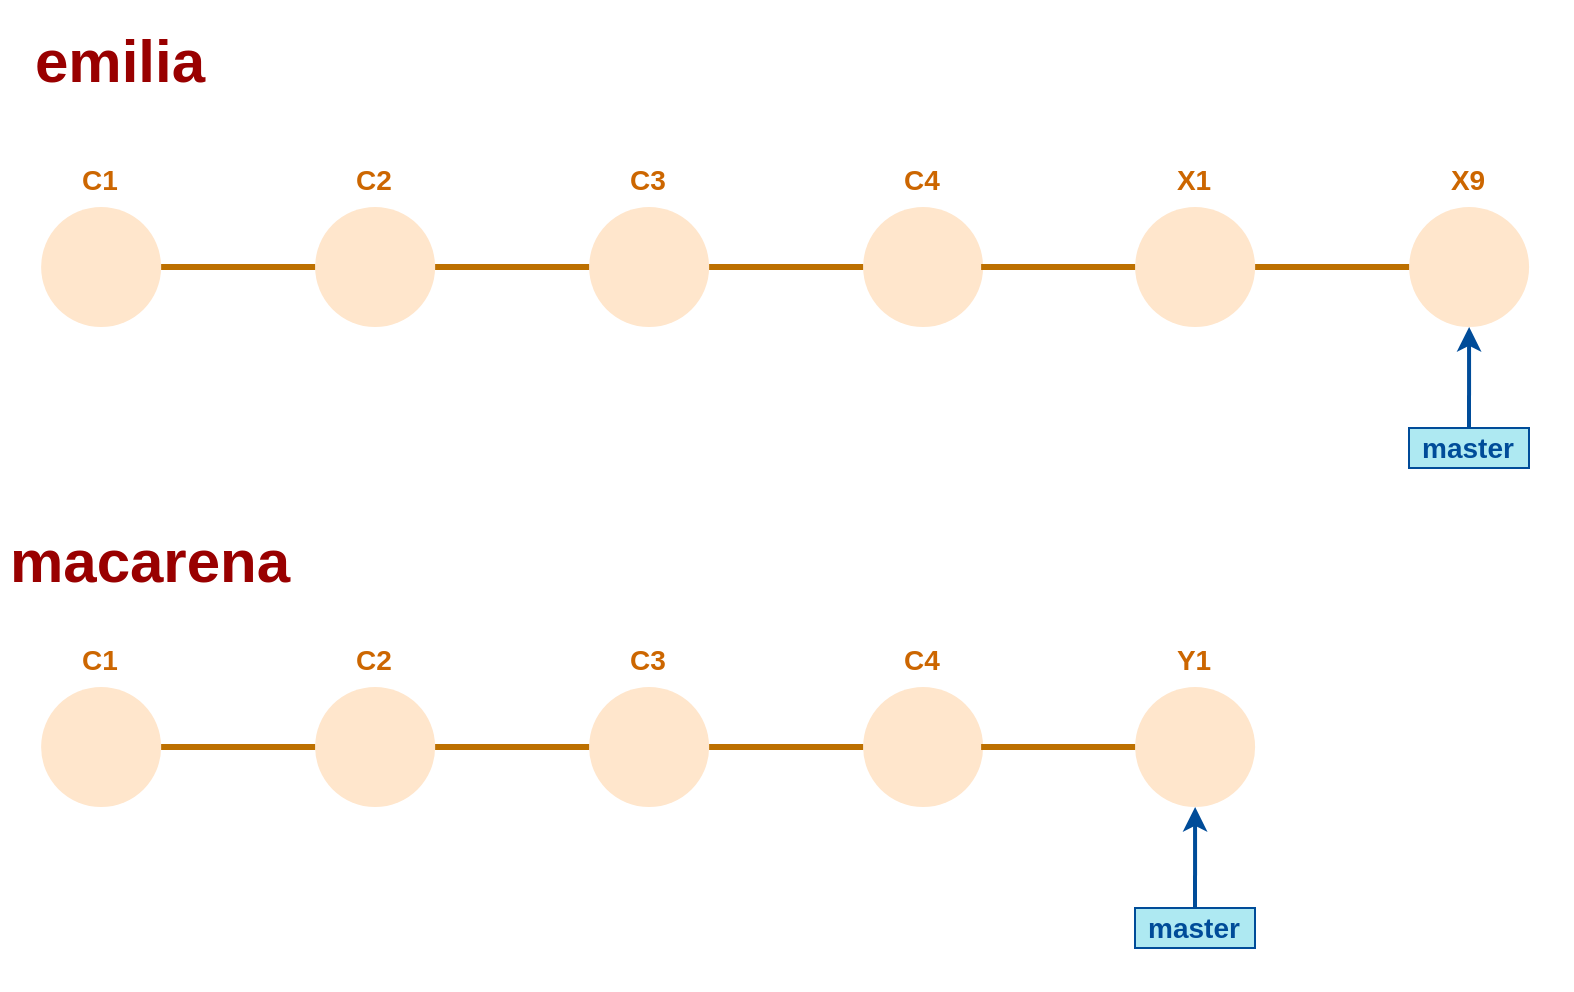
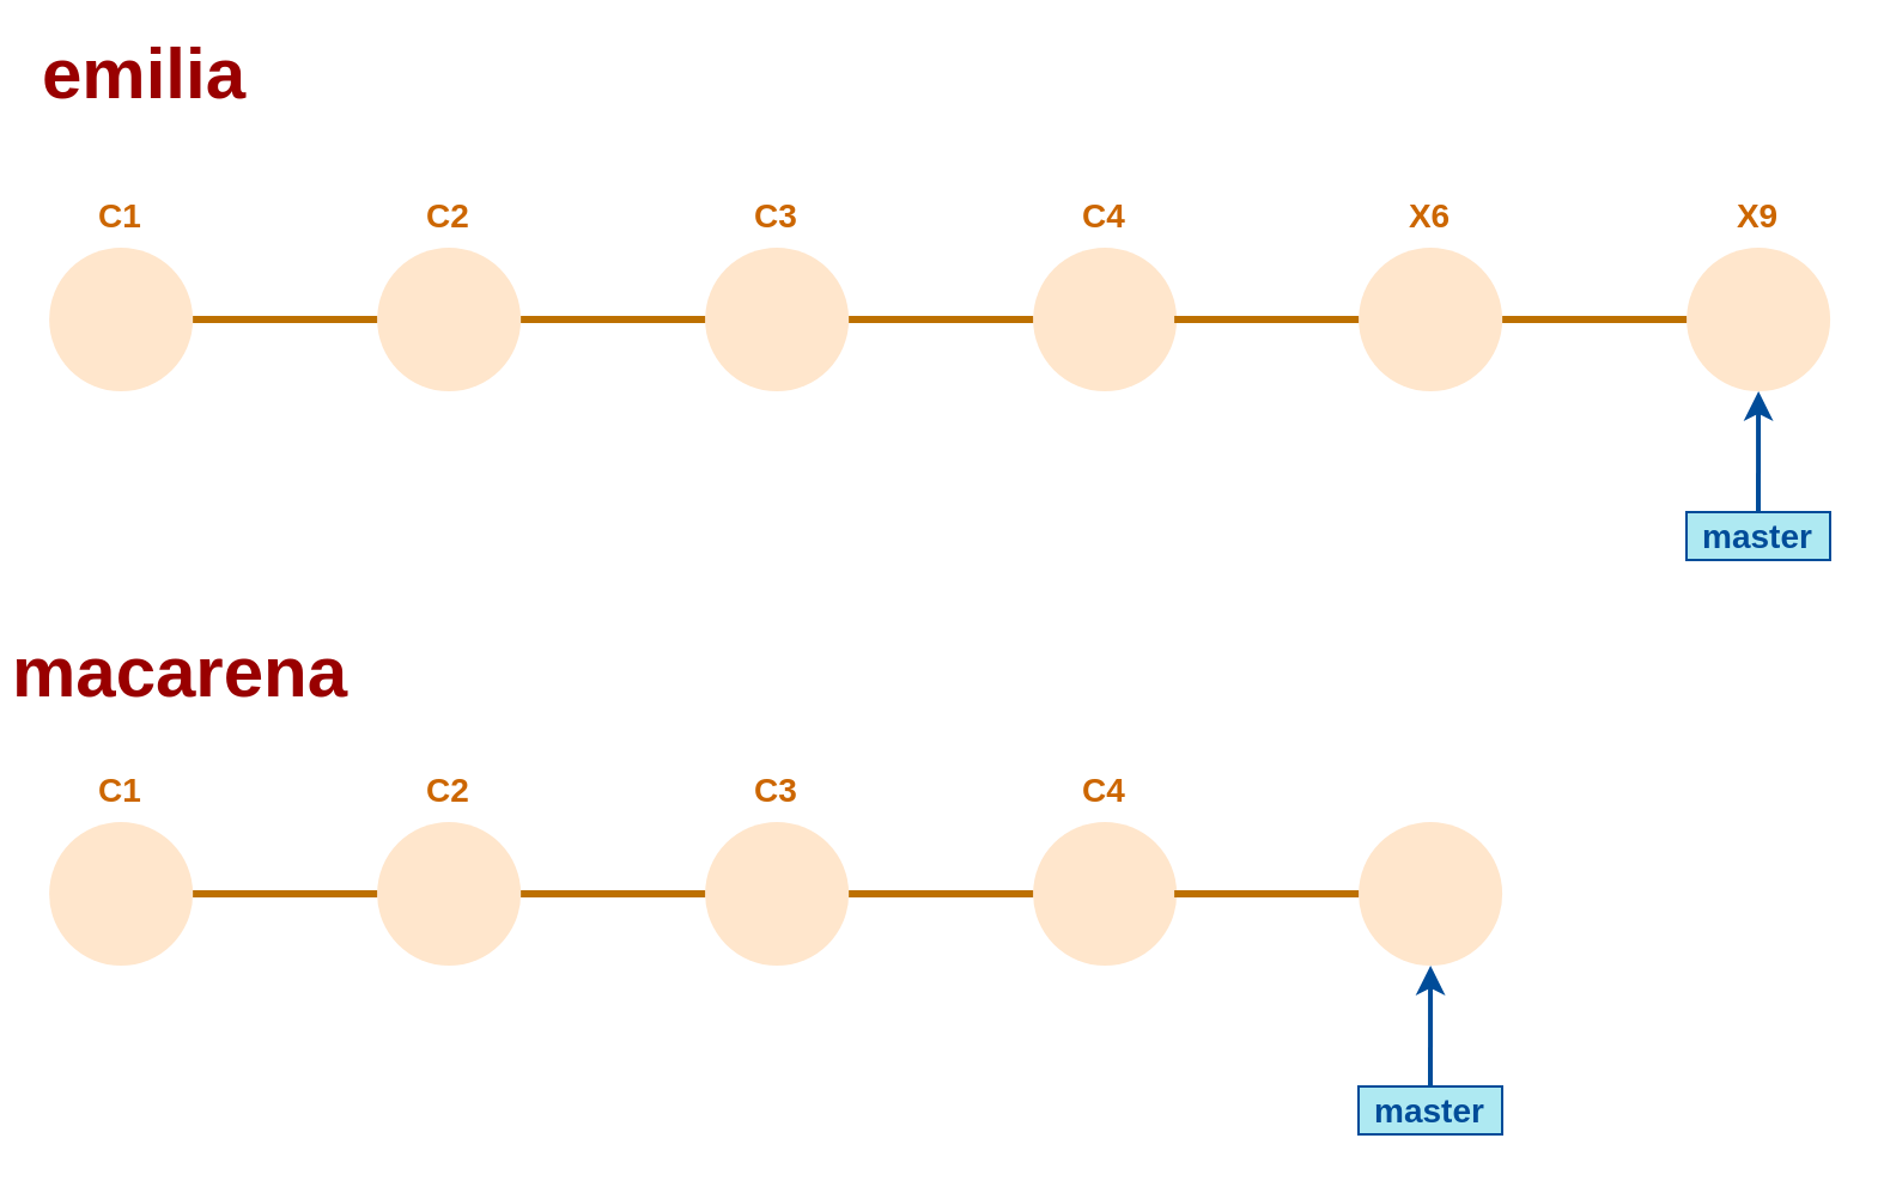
- <mxCell id="15" value="X1" style="text;html=1;strokeColor=none;fillColor=none;align=center;verticalAlign=middle;whiteSpace=wrap;rounded=0;fontStyle=1;fontSize=14;fontColor=#CC6600;" vertex="1" parent="1"><mxGeometry x="577.059" y="80" width="40" height="20" as="geometry" /></mxCell>
+ <mxCell id="15" value="X6" style="text;html=1;strokeColor=none;fillColor=none;align=center;verticalAlign=middle;whiteSpace=wrap;rounded=0;fontStyle=1;fontSize=14;fontColor=#CC6600;" vertex="1" parent="1"><mxGeometry x="577.059" y="80" width="40" height="20" as="geometry" /></mxCell>
- <mxCell id="35" value="Y1" style="text;html=1;strokeColor=none;fillColor=none;align=center;verticalAlign=middle;whiteSpace=wrap;rounded=0;fontStyle=1;fontSize=14;fontColor=#CC6600;" vertex="1" parent="1"><mxGeometry x="577.059" y="320" width="40" height="20" as="geometry" /></mxCell>
